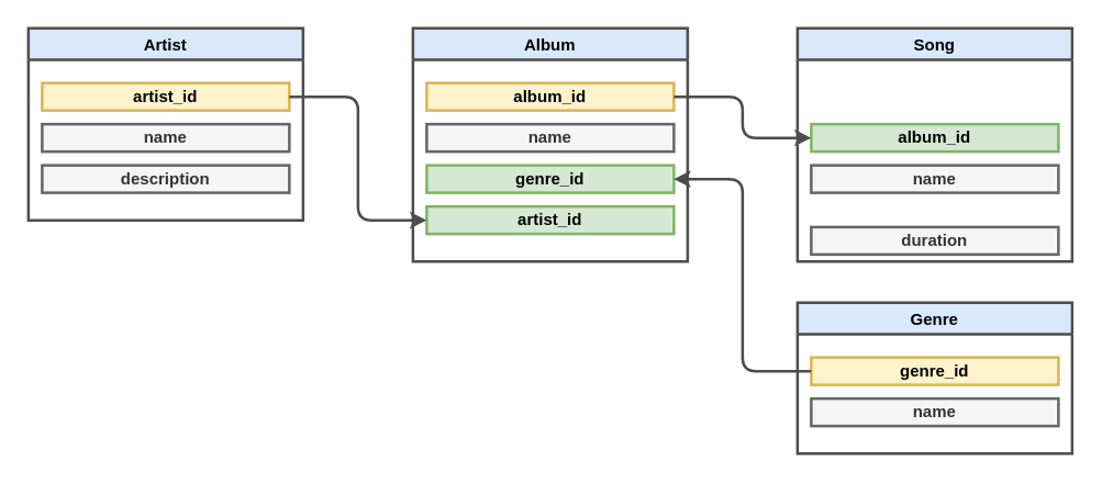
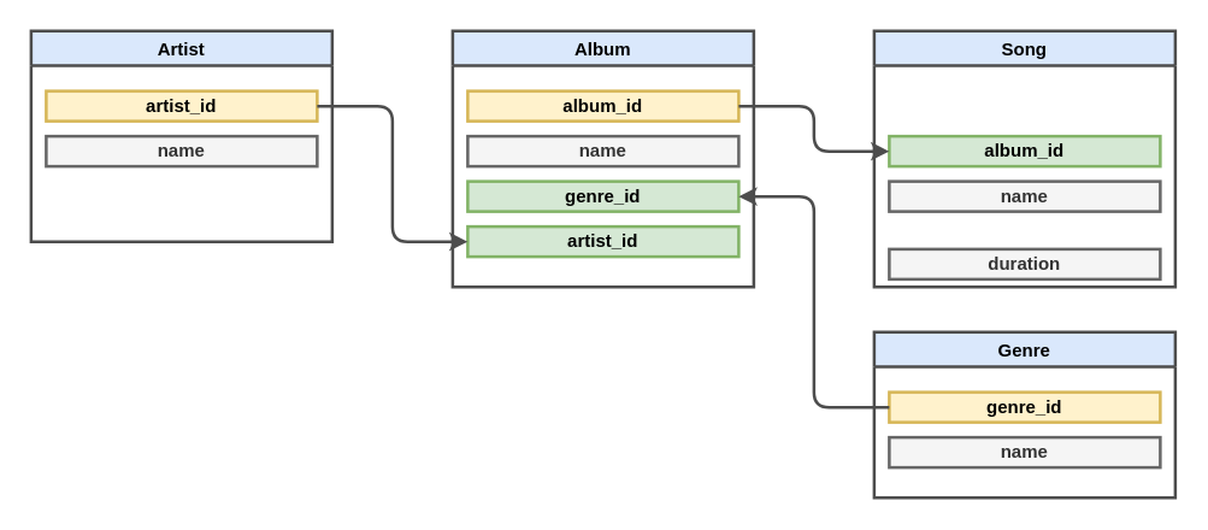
- <mxCell id="5" value="&lt;b&gt;description&lt;/b&gt;" style="text;html=1;strokeColor=#666666;fillColor=#f5f5f5;align=center;verticalAlign=middle;whiteSpace=wrap;rounded=0;fontColor=#333333;strokeWidth=2;" vertex="1" parent="2"><mxGeometry x="10" y="100" width="180" height="20" as="geometry" /></mxCell>
